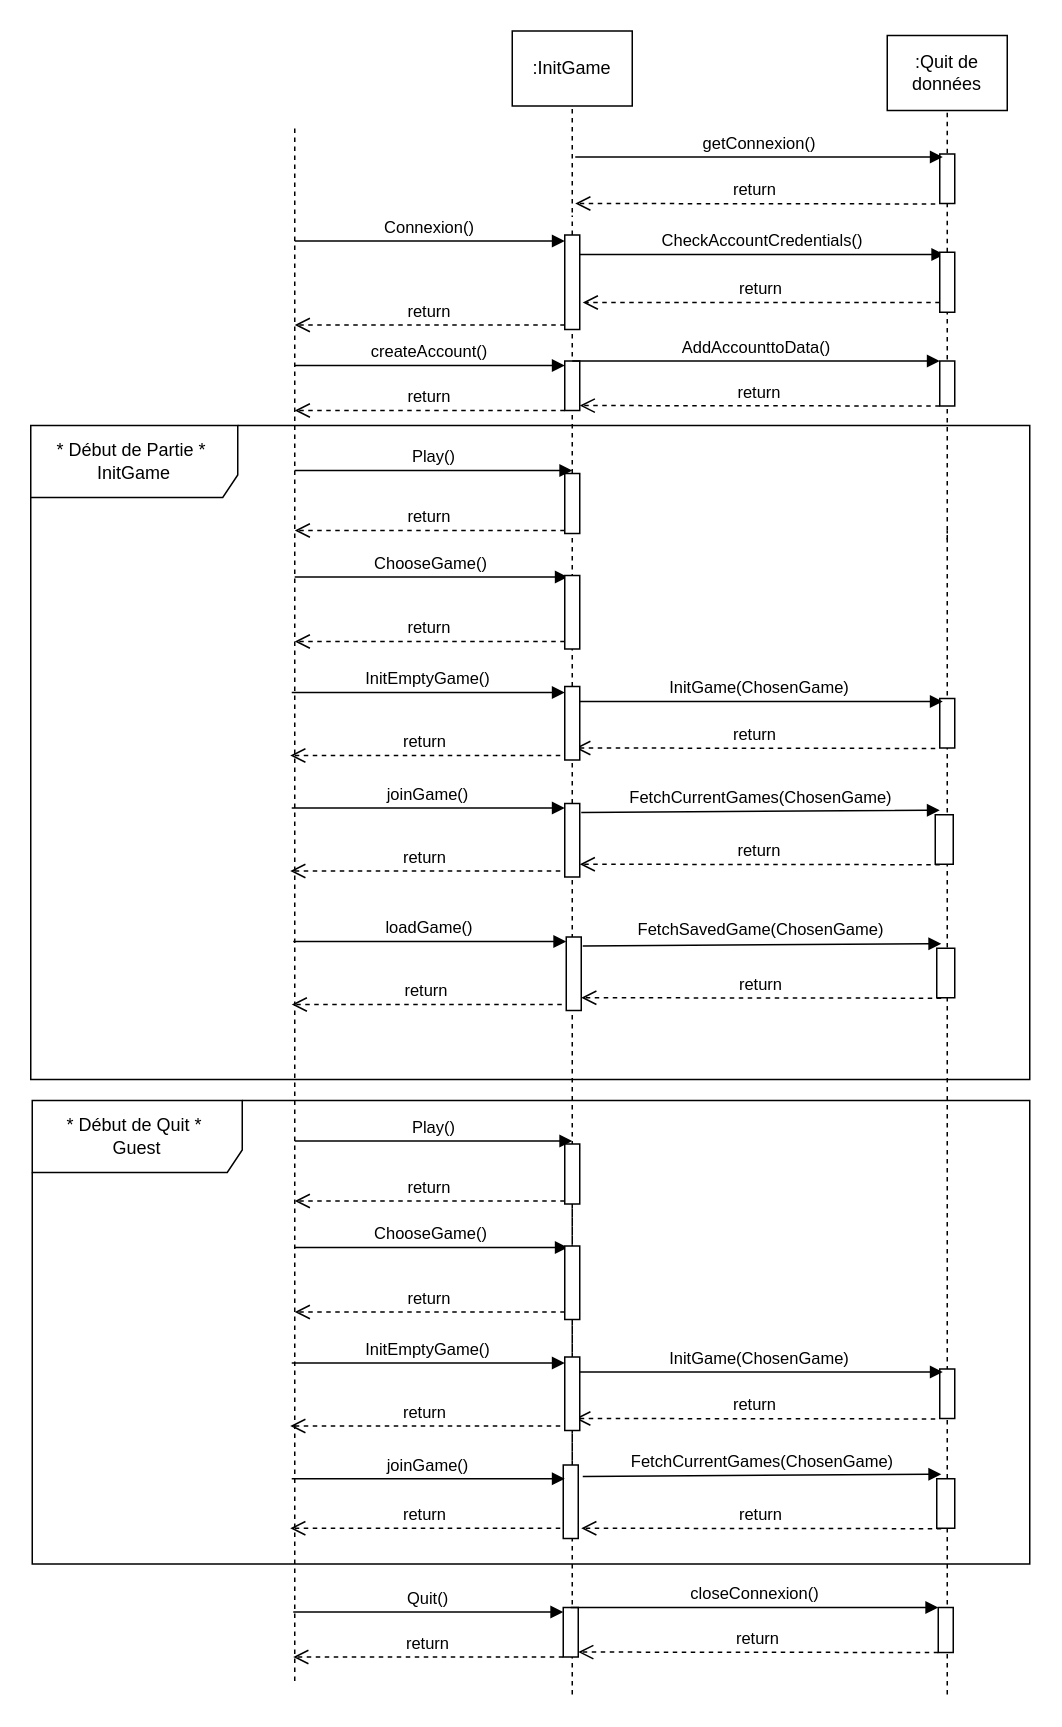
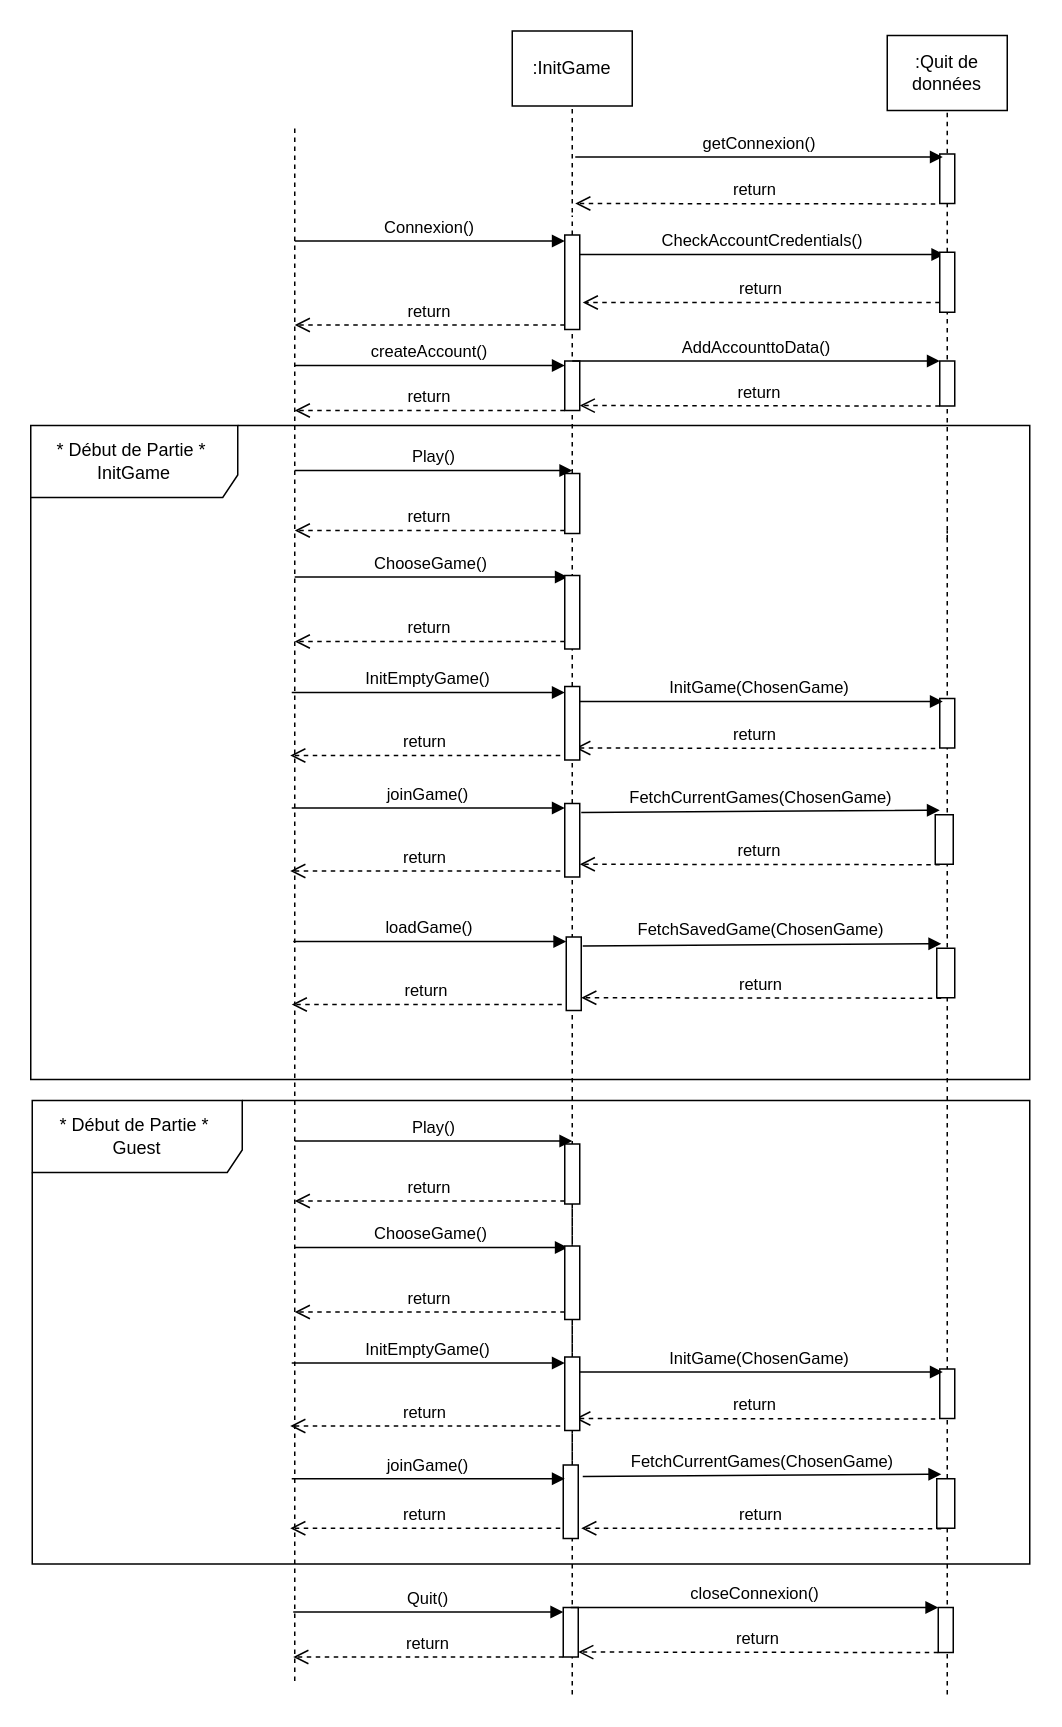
- <mxCell id="2" value="* Début de Quit *&amp;nbsp;&lt;br&gt;Guest" style="shape=umlFrame;whiteSpace=wrap;html=1;fillColor=none;width=140;height=48;" parent="1" vertex="1"><mxGeometry x="21" y="733" width="665" height="309" as="geometry" /></mxCell>
+ <mxCell id="2" value="* Début de Partie *&amp;nbsp;&lt;br&gt;Guest" style="shape=umlFrame;whiteSpace=wrap;html=1;fillColor=none;width=140;height=48;" parent="1" vertex="1"><mxGeometry x="21" y="733" width="665" height="309" as="geometry" /></mxCell>
